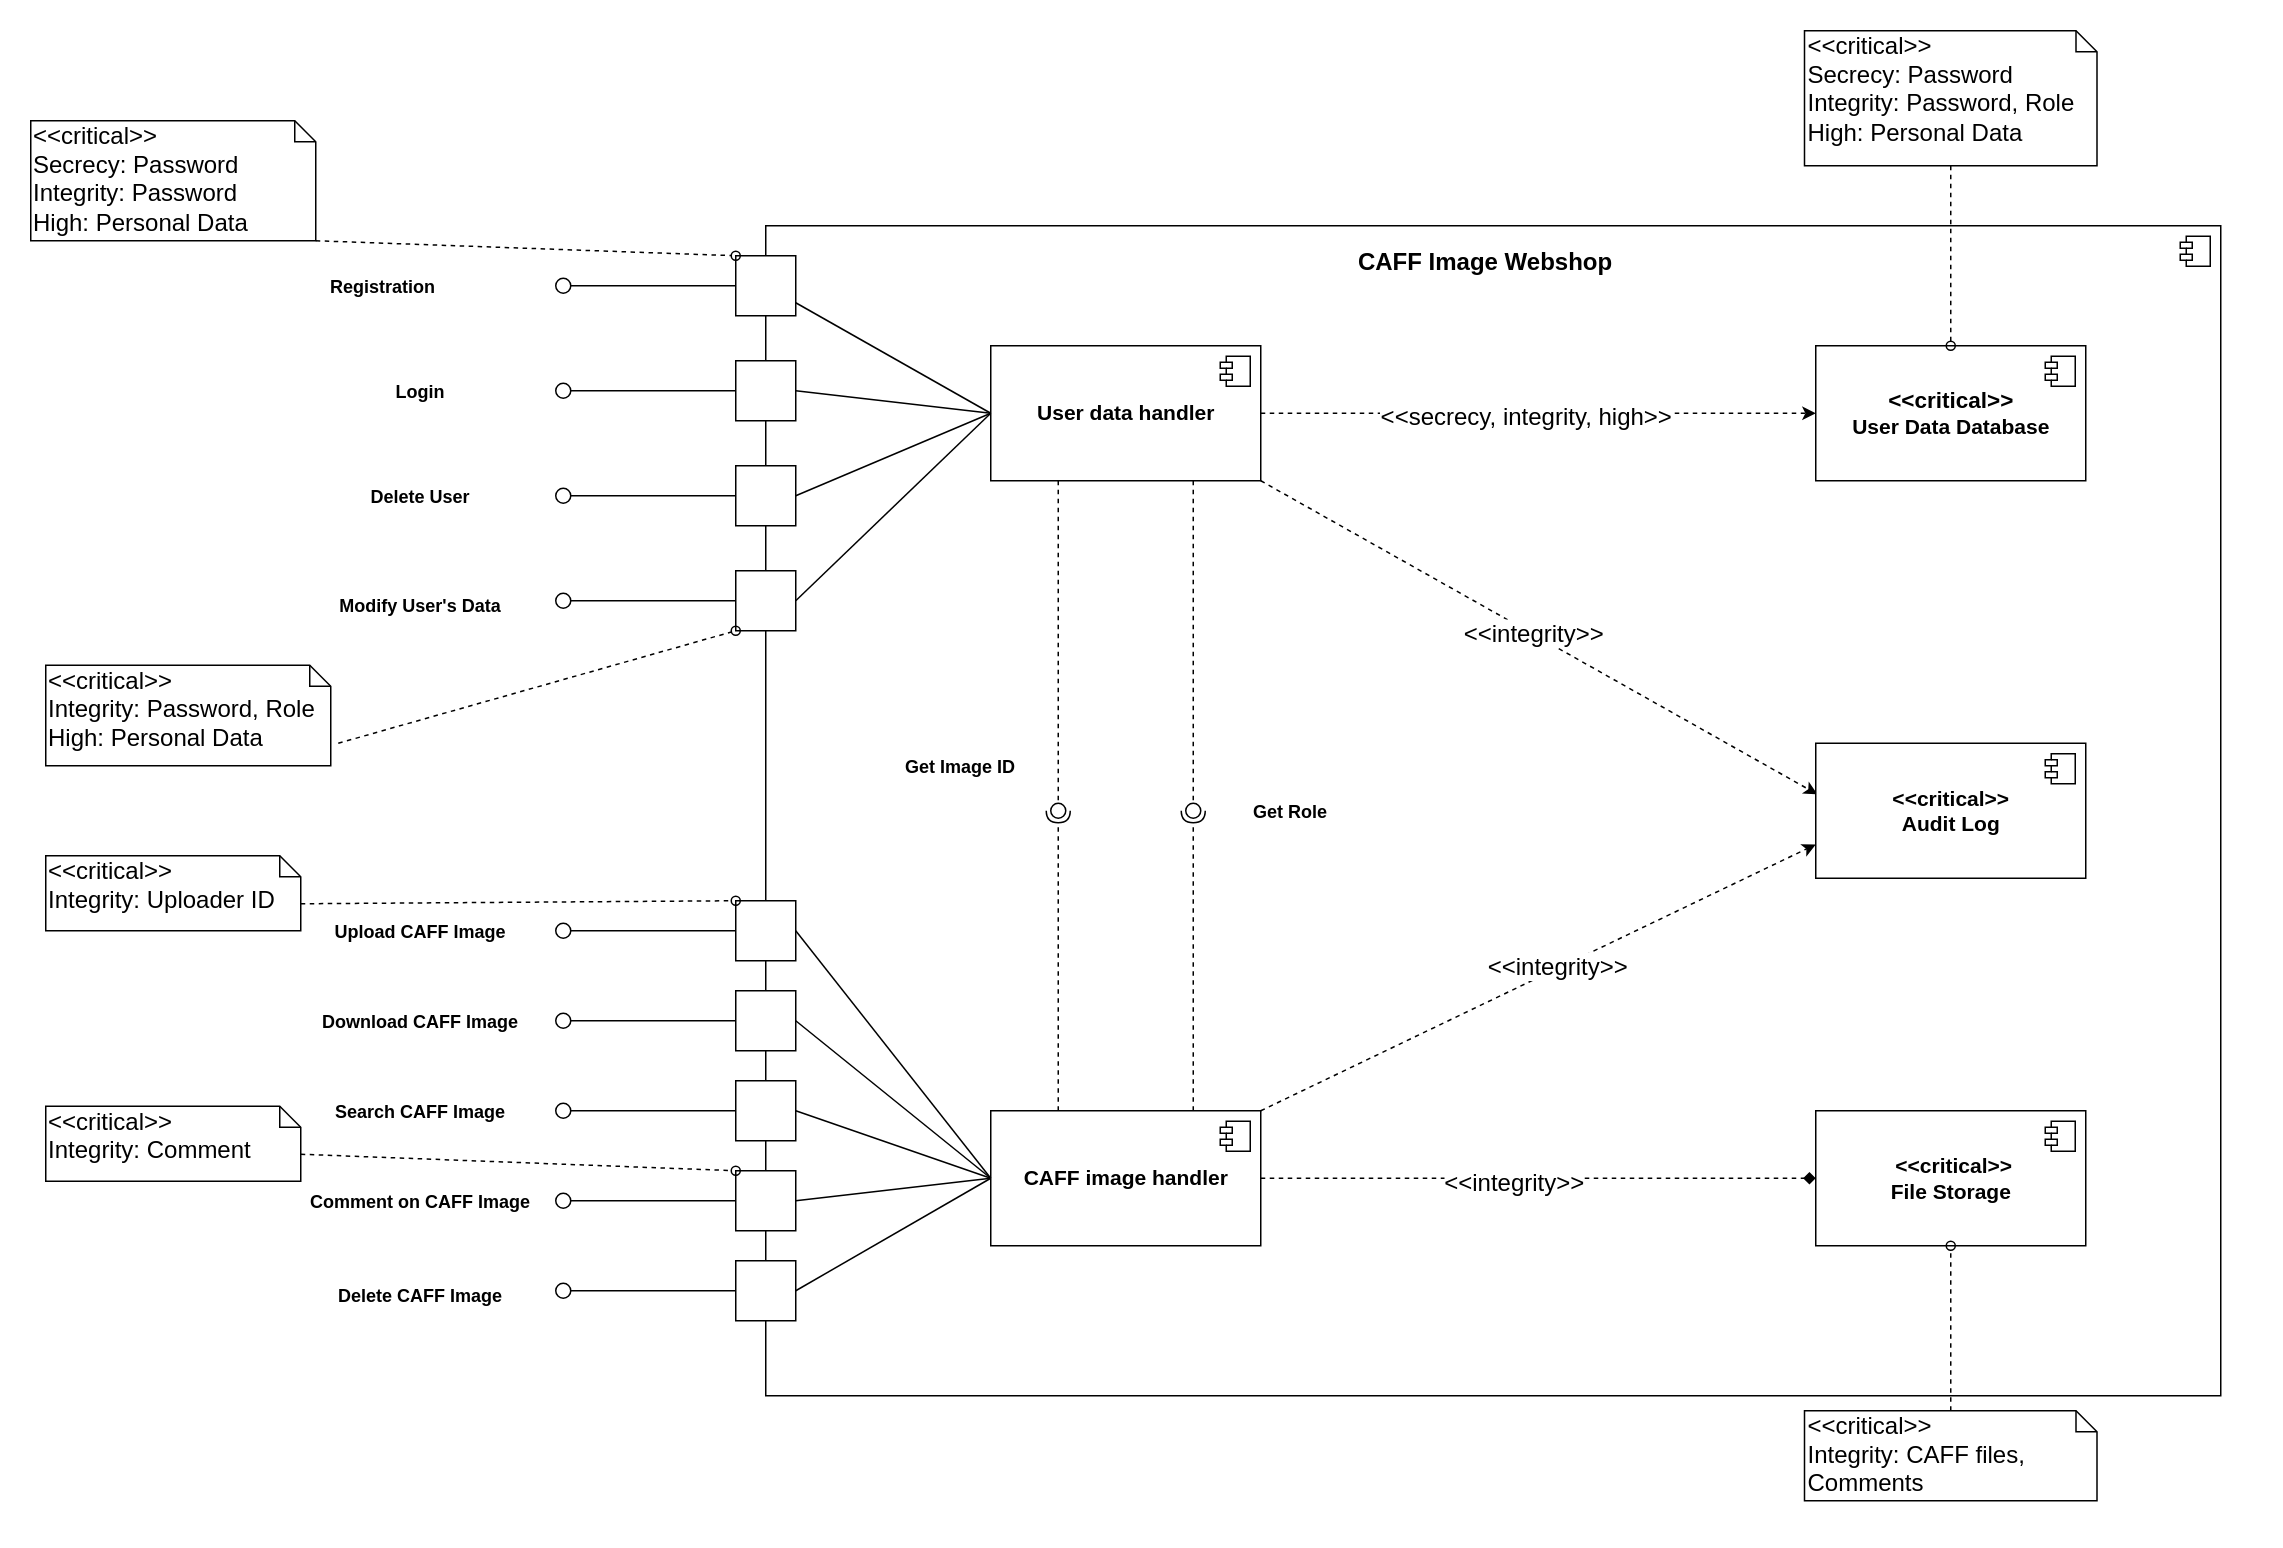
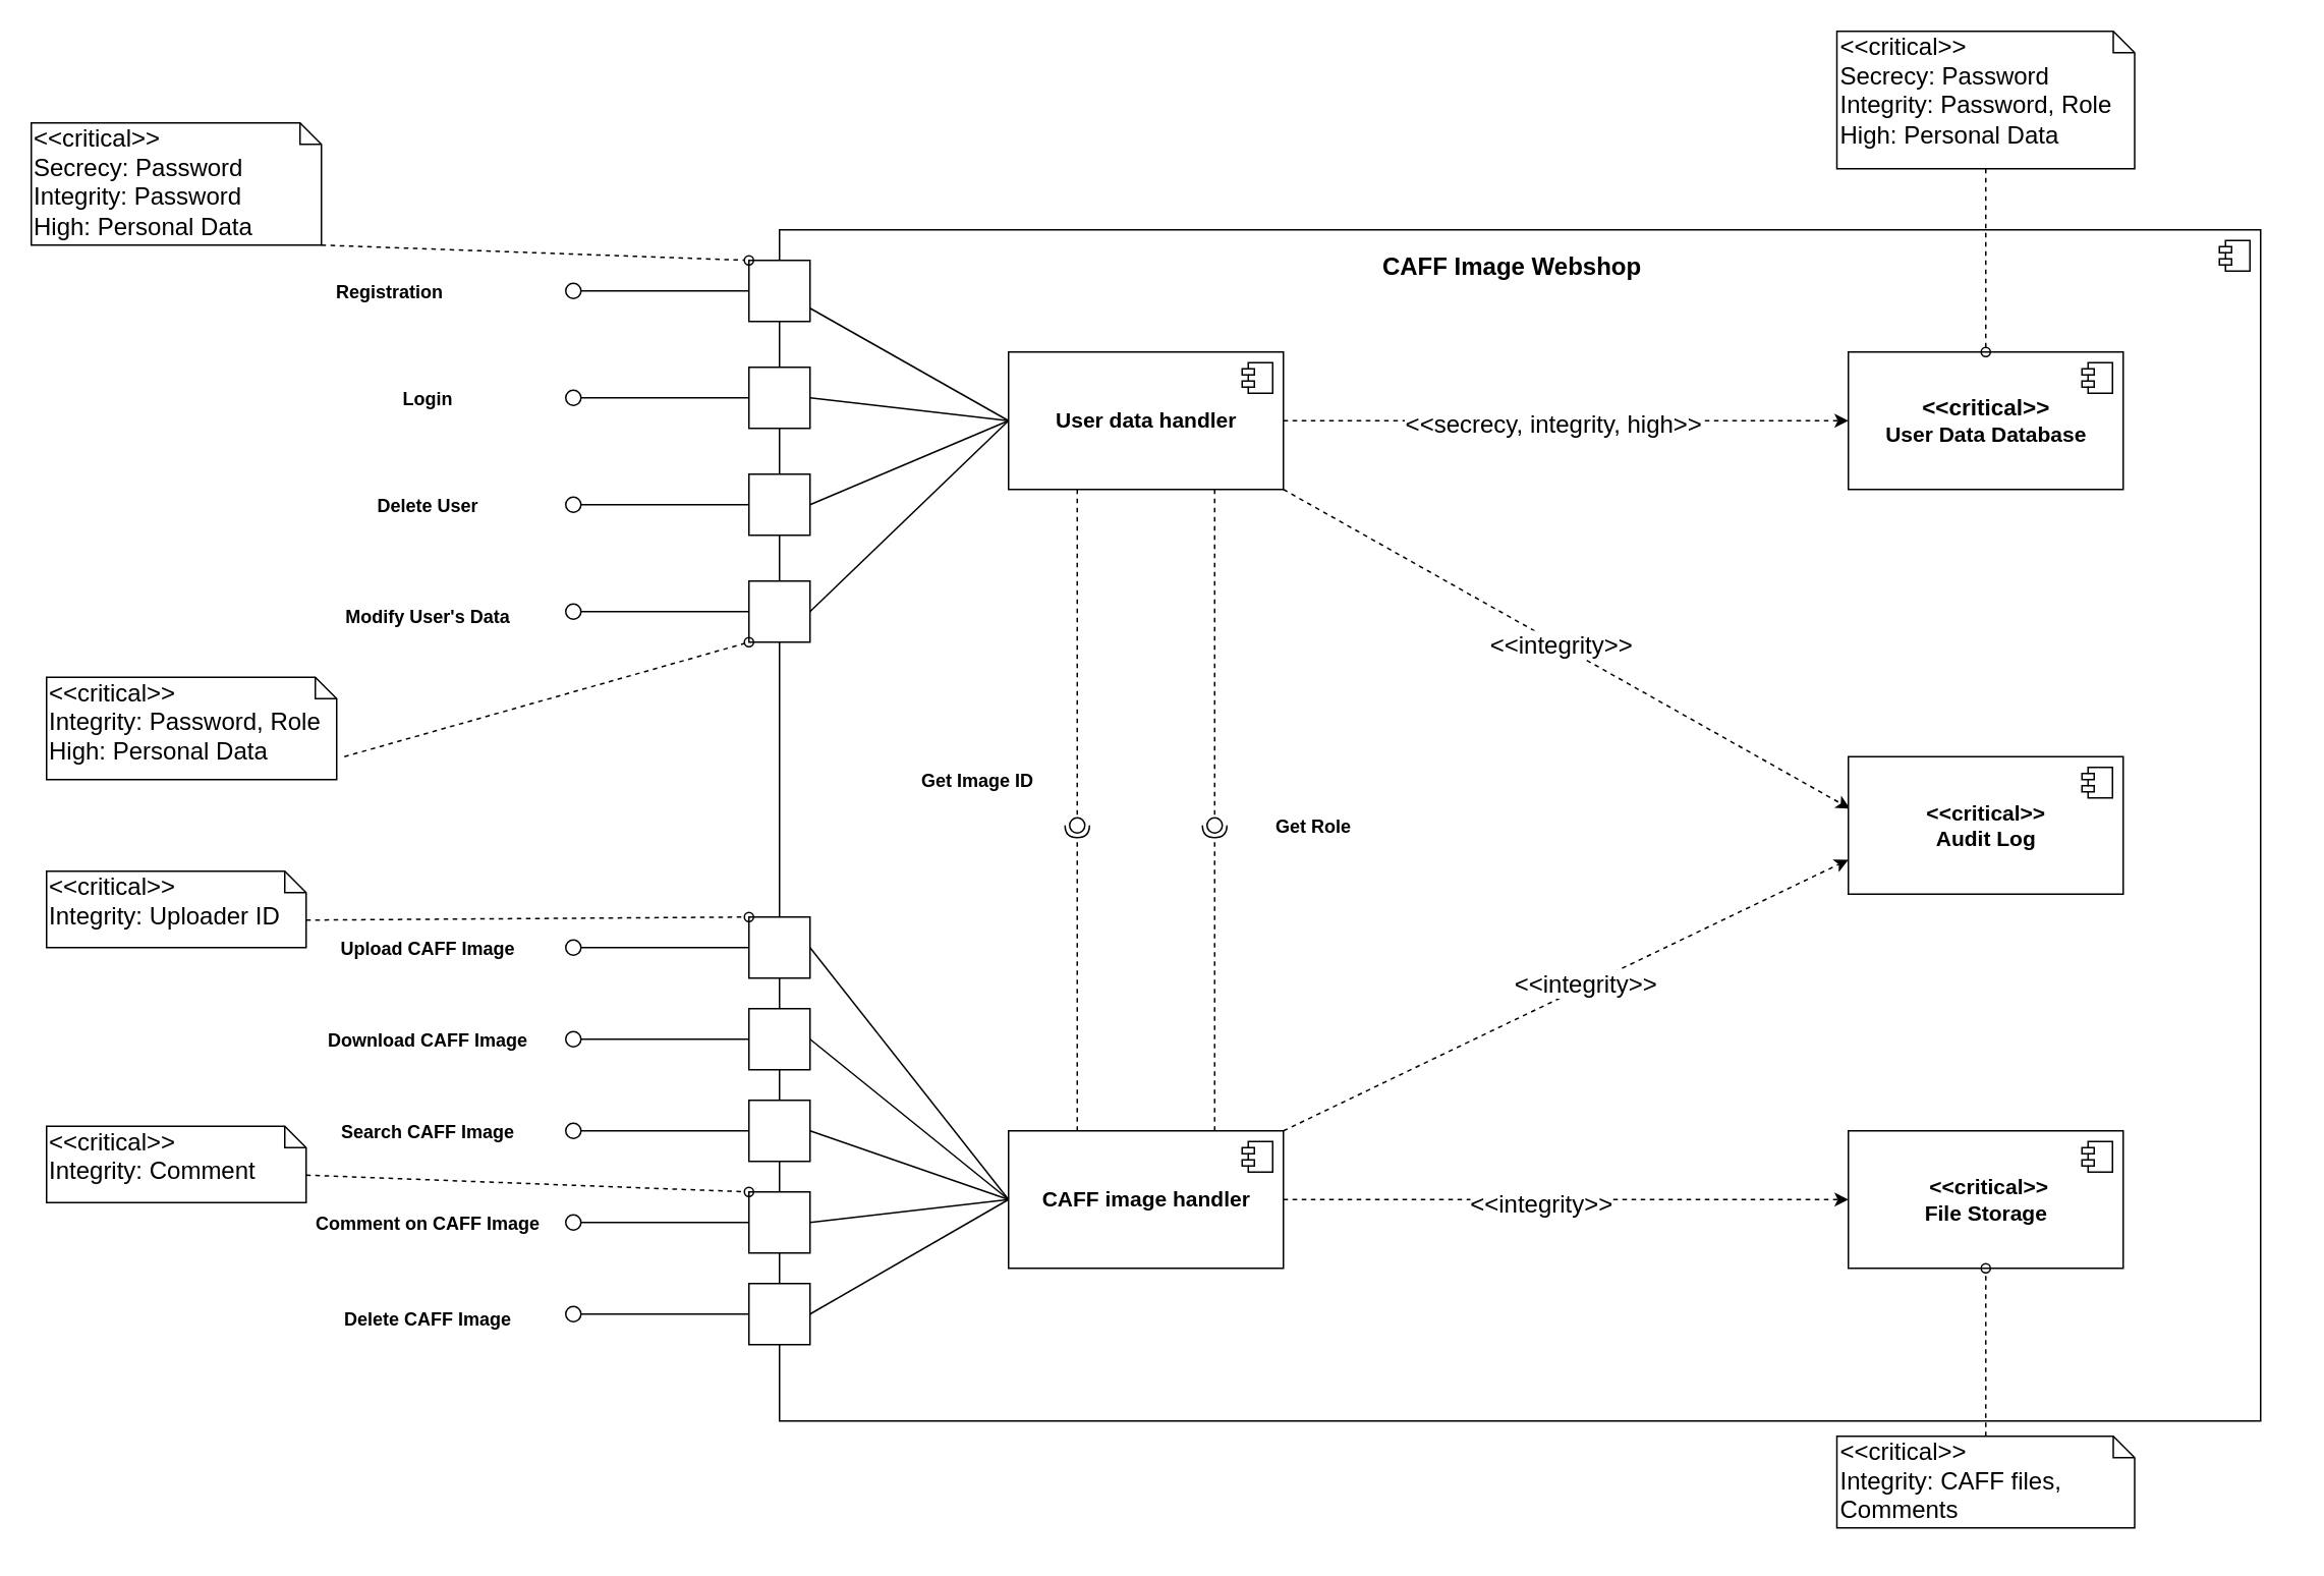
- <mxCell id="12" style="edgeStyle=none;rounded=0;orthogonalLoop=1;jettySize=auto;html=1;exitX=1;exitY=0.5;exitDx=0;exitDy=0;dashed=1;endArrow=diamond;" edge="1" parent="3" source="16" target="20"><mxGeometry relative="1" as="geometry" /></mxCell>
+ <mxCell id="12" style="edgeStyle=none;rounded=0;orthogonalLoop=1;jettySize=auto;html=1;exitX=1;exitY=0.5;exitDx=0;exitDy=0;dashed=1;" edge="1" parent="3" source="16" target="20"><mxGeometry relative="1" as="geometry" /></mxCell>
